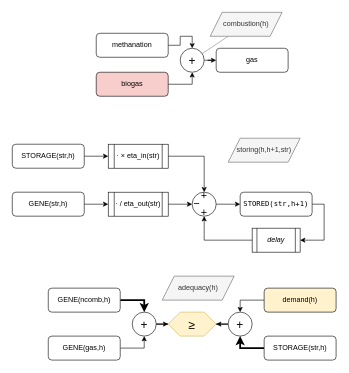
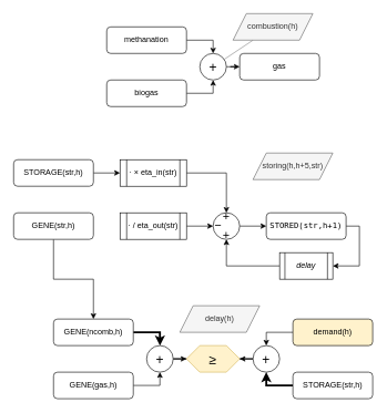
- <mxCell id="3" value="methanation" style="rounded=1;whiteSpace=wrap;html=1;" parent="1" vertex="1"><mxGeometry x="160" y="55" width="120" height="40" as="geometry" /></mxCell>
+ <mxCell id="3" value="methanation" style="rounded=1;whiteSpace=wrap;html=1;" parent="1" vertex="1"><mxGeometry x="160" y="40" width="120" height="40" as="geometry" /></mxCell>
- <mxCell id="5" value="biogas" style="rounded=1;whiteSpace=wrap;html=1;fillColor=#f8cecc;" parent="1" vertex="1"><mxGeometry x="160" y="120" width="120" height="40" as="geometry" /></mxCell>
+ <mxCell id="5" value="biogas" style="rounded=1;whiteSpace=wrap;html=1;" parent="1" vertex="1"><mxGeometry x="160" y="120" width="120" height="40" as="geometry" /></mxCell>
- <mxCell id="25" value="storing(h,h+1,str)" style="shape=parallelogram;perimeter=parallelogramPerimeter;whiteSpace=wrap;html=1;fixedSize=1;fontSize=12;fillColor=#f5f5f5;strokeColor=#666666;fontColor=#333333;" parent="1" vertex="1"><mxGeometry x="380" y="230" width="120" height="40" as="geometry" /></mxCell>
+ <mxCell id="25" value="storing(h,h+5,str)" style="shape=parallelogram;perimeter=parallelogramPerimeter;whiteSpace=wrap;html=1;fixedSize=1;fontSize=12;fillColor=#f5f5f5;strokeColor=#666666;fontColor=#333333;" parent="1" vertex="1"><mxGeometry x="380" y="230" width="120" height="40" as="geometry" /></mxCell>
- <mxCell id="17" value="" style="edgeStyle=orthogonalEdgeStyle;rounded=0;orthogonalLoop=1;jettySize=auto;html=1;" parent="1" source="18" target="22" edge="1"><mxGeometry relative="1" as="geometry" /></mxCell>
+ <mxCell id="17" value="" style="edgeStyle=orthogonalEdgeStyle;rounded=0;orthogonalLoop=1;jettySize=auto;html=1;" parent="1" source="18" target="27" edge="1"><mxGeometry relative="1" as="geometry" /></mxCell>
- <mxCell id="39" value="adequacy(h)" style="shape=parallelogram;perimeter=parallelogramPerimeter;whiteSpace=wrap;html=1;fixedSize=1;fontSize=12;fillColor=#f5f5f5;strokeColor=#666666;fontColor=#333333;" vertex="1" parent="1"><mxGeometry x="270" y="460" width="120" height="40" as="geometry" /></mxCell>
+ <mxCell id="39" value="delay(h)" style="shape=parallelogram;perimeter=parallelogramPerimeter;whiteSpace=wrap;html=1;fixedSize=1;fontSize=12;fillColor=#f5f5f5;strokeColor=#666666;fontColor=#333333;" vertex="1" parent="1"><mxGeometry x="270" y="460" width="120" height="40" as="geometry" /></mxCell>
